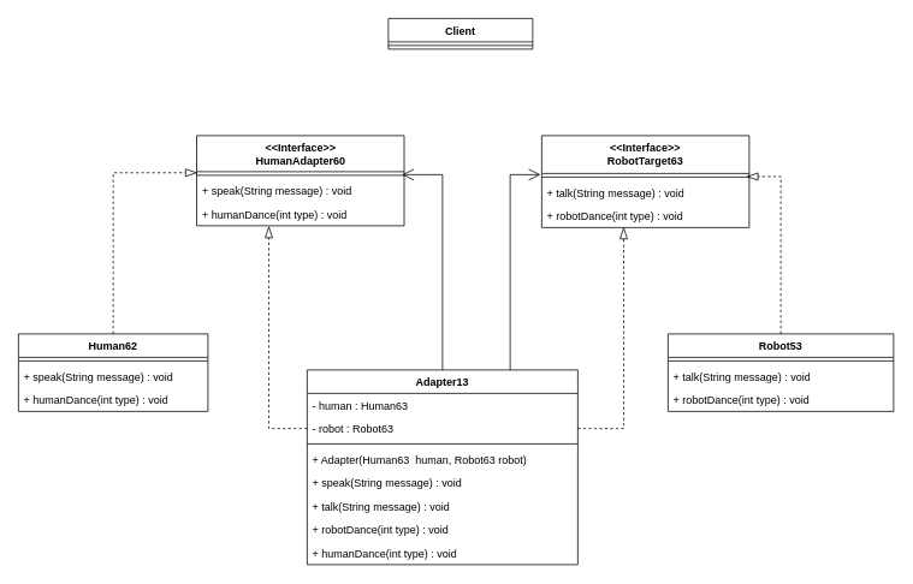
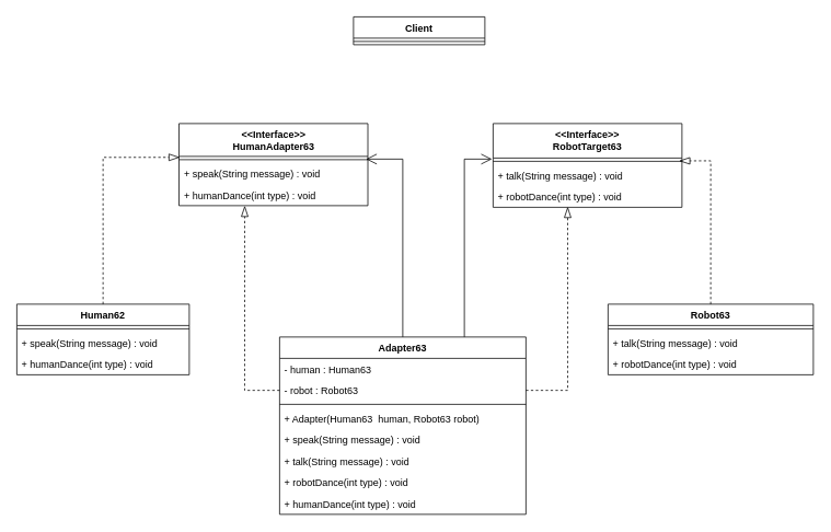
- <mxCell id="4" value="&amp;lt;&amp;lt;Interface&amp;gt;&amp;gt;&lt;br&gt;HumanAdapter60" style="swimlane;fontStyle=1;align=center;verticalAlign=top;childLayout=stackLayout;horizontal=1;startSize=40;horizontalStack=0;resizeParent=1;resizeParentMax=0;resizeLast=0;collapsible=1;marginBottom=0;whiteSpace=wrap;html=1;" parent="1" vertex="1"><mxGeometry x="217.5" y="150" width="230" height="100" as="geometry" /></mxCell>
+ <mxCell id="4" value="&amp;lt;&amp;lt;Interface&amp;gt;&amp;gt;&lt;br&gt;HumanAdapter63" style="swimlane;fontStyle=1;align=center;verticalAlign=top;childLayout=stackLayout;horizontal=1;startSize=40;horizontalStack=0;resizeParent=1;resizeParentMax=0;resizeLast=0;collapsible=1;marginBottom=0;whiteSpace=wrap;html=1;" parent="1" vertex="1"><mxGeometry x="217.5" y="150" width="230" height="100" as="geometry" /></mxCell>
- <mxCell id="25" value="Robot53" style="swimlane;fontStyle=1;align=center;verticalAlign=top;childLayout=stackLayout;horizontal=1;startSize=26;horizontalStack=0;resizeParent=1;resizeParentMax=0;resizeLast=0;collapsible=1;marginBottom=0;whiteSpace=wrap;html=1;" parent="1" vertex="1"><mxGeometry x="740" y="370" width="250" height="86" as="geometry" /></mxCell>
+ <mxCell id="25" value="Robot63" style="swimlane;fontStyle=1;align=center;verticalAlign=top;childLayout=stackLayout;horizontal=1;startSize=26;horizontalStack=0;resizeParent=1;resizeParentMax=0;resizeLast=0;collapsible=1;marginBottom=0;whiteSpace=wrap;html=1;" parent="1" vertex="1"><mxGeometry x="740" y="370" width="250" height="86" as="geometry" /></mxCell>
- <mxCell id="16" value="Adapter13" style="swimlane;fontStyle=1;align=center;verticalAlign=top;childLayout=stackLayout;horizontal=1;startSize=26;horizontalStack=0;resizeParent=1;resizeParentMax=0;resizeLast=0;collapsible=1;marginBottom=0;whiteSpace=wrap;html=1;" parent="1" vertex="1"><mxGeometry x="340" y="410" width="300" height="216" as="geometry" /></mxCell>
+ <mxCell id="16" value="Adapter63" style="swimlane;fontStyle=1;align=center;verticalAlign=top;childLayout=stackLayout;horizontal=1;startSize=26;horizontalStack=0;resizeParent=1;resizeParentMax=0;resizeLast=0;collapsible=1;marginBottom=0;whiteSpace=wrap;html=1;" parent="1" vertex="1"><mxGeometry x="340" y="410" width="300" height="216" as="geometry" /></mxCell>
